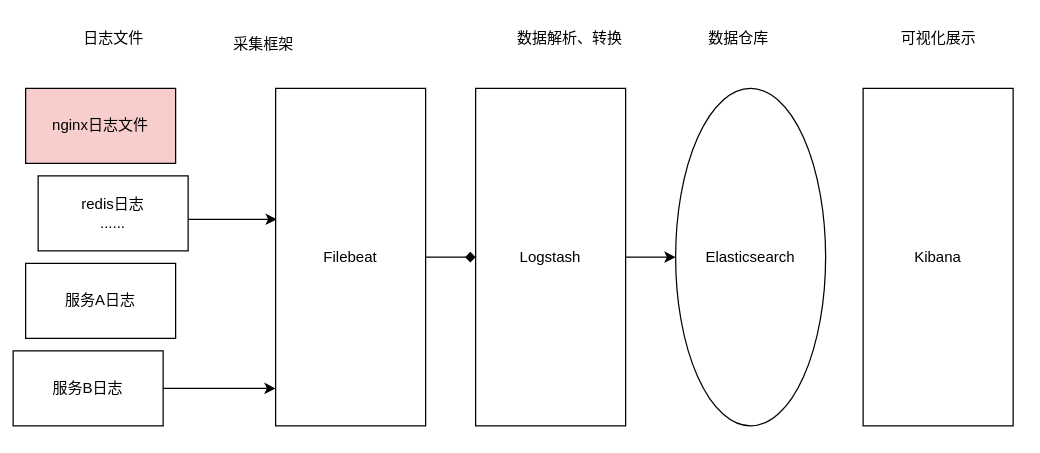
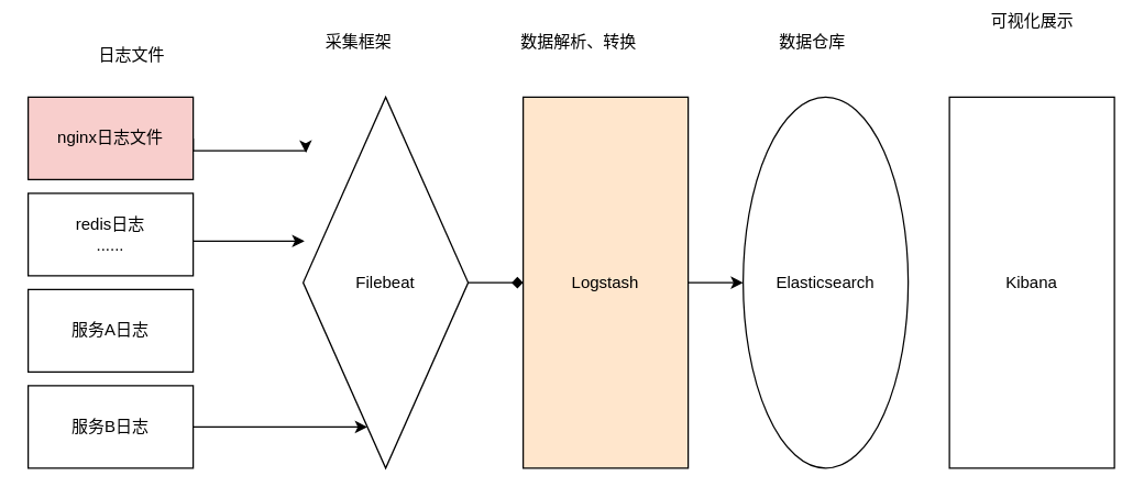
- <mxCell id="15" value="日志文件" style="text;html=1;align=center;verticalAlign=middle;resizable=0;points=[];autosize=1;strokeColor=none;" vertex="1" parent="1"><mxGeometry x="60" y="20" width="60" height="20" as="geometry" /></mxCell>
+ <mxCell id="15" value="日志文件" style="text;html=1;align=center;verticalAlign=middle;resizable=0;points=[];autosize=1;strokeColor=none;" vertex="1" parent="1"><mxGeometry x="65" y="30" width="60" height="20" as="geometry" /></mxCell>
- <mxCell id="19" value="数据解析、转换" style="text;html=1;align=center;verticalAlign=middle;resizable=0;points=[];autosize=1;strokeColor=none;" vertex="1" parent="1"><mxGeometry x="405" y="20" width="100" height="20" as="geometry" /></mxCell>
+ <mxCell id="19" value="数据解析、转换" style="text;html=1;align=center;verticalAlign=middle;resizable=0;points=[];autosize=1;strokeColor=none;" vertex="1" parent="1"><mxGeometry x="370" y="20" width="100" height="20" as="geometry" /></mxCell>
- <mxCell id="18" value="可视化展示" style="text;html=1;align=center;verticalAlign=middle;resizable=0;points=[];autosize=1;strokeColor=none;" vertex="1" parent="1"><mxGeometry x="710" y="20" width="80" height="20" as="geometry" /></mxCell>
+ <mxCell id="18" value="可视化展示" style="text;html=1;align=center;verticalAlign=middle;resizable=0;points=[];autosize=1;strokeColor=none;" vertex="1" parent="1"><mxGeometry x="710" y="5" width="80" height="20" as="geometry" /></mxCell>
- <mxCell id="16" value="采集框架" style="text;html=1;align=center;verticalAlign=middle;resizable=0;points=[];autosize=1;strokeColor=none;" vertex="1" parent="1"><mxGeometry x="180" y="25" width="60" height="20" as="geometry" /></mxCell>
+ <mxCell id="16" value="采集框架" style="text;html=1;align=center;verticalAlign=middle;resizable=0;points=[];autosize=1;strokeColor=none;" vertex="1" parent="1"><mxGeometry x="230" y="20" width="60" height="20" as="geometry" /></mxCell>
+ <mxCell id="2" value="" style="edgeStyle=orthogonalEdgeStyle;rounded=0;orthogonalLoop=1;jettySize=auto;html=1;entryX=0.017;entryY=0.15;entryDx=0;entryDy=0;entryPerimeter=0;exitX=1;exitY=0.5;exitDx=0;exitDy=0;" edge="1" parent="1" source="3" target="10"><mxGeometry relative="1" as="geometry"><Array as="points"><mxPoint x="140" y="109" /></Array></mxGeometry></mxCell>
- <mxCell id="8" value="redis日志&lt;br&gt;......" style="whiteSpace=wrap;html=1;" vertex="1" parent="1"><mxGeometry x="30" y="140" width="120" height="60" as="geometry" /></mxCell>
+ <mxCell id="8" value="redis日志&lt;br&gt;......" style="whiteSpace=wrap;html=1;" vertex="1" parent="1"><mxGeometry x="20" y="140" width="120" height="60" as="geometry" /></mxCell>
- <mxCell id="10" value="Filebeat" style="whiteSpace=wrap;html=1;" vertex="1" parent="1"><mxGeometry x="220" y="70" width="120" height="270" as="geometry" /></mxCell>
+ <mxCell id="10" value="Filebeat" style="rhombus;whiteSpace=wrap;html=1;" vertex="1" parent="1"><mxGeometry x="220" y="70" width="120" height="270" as="geometry" /></mxCell>
- <mxCell id="12" value="Logstash" style="rounded=0;whiteSpace=wrap;html=1;" vertex="1" parent="1"><mxGeometry x="380" y="70" width="120" height="270" as="geometry" /></mxCell>
+ <mxCell id="12" value="Logstash" style="rounded=0;whiteSpace=wrap;html=1;fillColor=#ffe6cc;" vertex="1" parent="1"><mxGeometry x="380" y="70" width="120" height="270" as="geometry" /></mxCell>
- <mxCell id="6" value="服务B日志" style="rounded=0;whiteSpace=wrap;html=1;" vertex="1" parent="1"><mxGeometry x="10" y="280" width="120" height="60" as="geometry" /></mxCell>
+ <mxCell id="6" value="服务B日志" style="rounded=0;whiteSpace=wrap;html=1;" vertex="1" parent="1"><mxGeometry x="20" y="280" width="120" height="60" as="geometry" /></mxCell>
